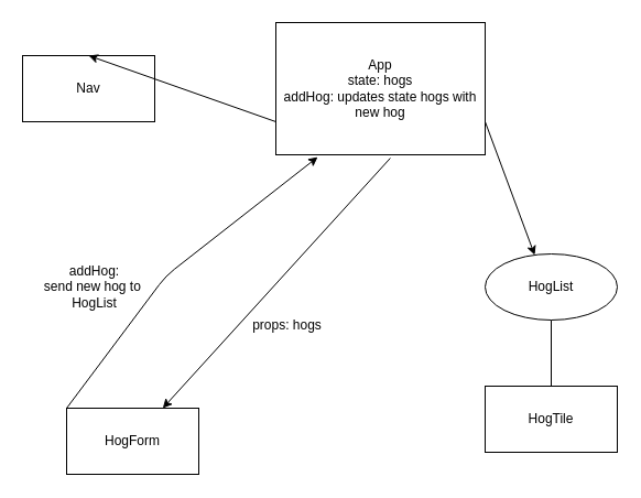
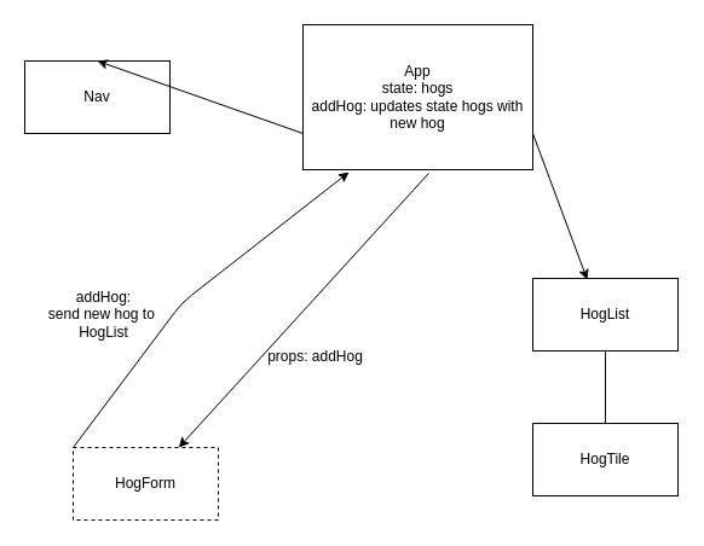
- <mxCell id="6" value="HogList" style="ellipse;whiteSpace=wrap;html=1;" vertex="1" parent="1"><mxGeometry x="440" y="230" width="120" height="60" as="geometry" /></mxCell>
+ <mxCell id="6" value="HogList" style="whiteSpace=wrap;html=1;" vertex="1" parent="1"><mxGeometry x="440" y="230" width="120" height="60" as="geometry" /></mxCell>
- <mxCell id="13" value="props: hogs" style="text;html=1;align=center;verticalAlign=middle;resizable=0;points=[];autosize=1;strokeColor=none;fillColor=none;" vertex="1" parent="1"><mxGeometry x="210" y="280" width="100" height="30" as="geometry" /></mxCell>
+ <mxCell id="13" value="props: addHog" style="text;html=1;align=center;verticalAlign=middle;resizable=0;points=[];autosize=1;strokeColor=none;fillColor=none;" vertex="1" parent="1"><mxGeometry x="210" y="280" width="100" height="30" as="geometry" /></mxCell>
- <mxCell id="11" value="HogForm" style="whiteSpace=wrap;html=1;" vertex="1" parent="1"><mxGeometry x="60" y="370" width="120" height="60" as="geometry" /></mxCell>
+ <mxCell id="11" value="HogForm" style="whiteSpace=wrap;html=1;dashed=1;" vertex="1" parent="1"><mxGeometry x="60" y="370" width="120" height="60" as="geometry" /></mxCell>
